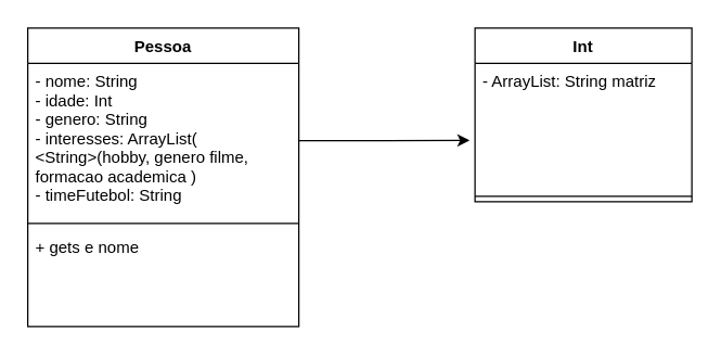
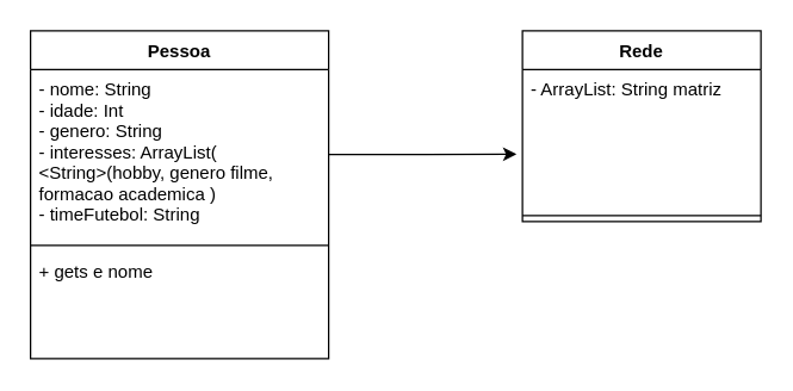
- <mxCell id="6" value="Int" style="swimlane;fontStyle=1;align=center;verticalAlign=top;childLayout=stackLayout;horizontal=1;startSize=26;horizontalStack=0;resizeParent=1;resizeParentMax=0;resizeLast=0;collapsible=1;marginBottom=0;" vertex="1" parent="1"><mxGeometry x="350" y="20" width="160" height="128" as="geometry" /></mxCell>
+ <mxCell id="6" value="Rede" style="swimlane;fontStyle=1;align=center;verticalAlign=top;childLayout=stackLayout;horizontal=1;startSize=26;horizontalStack=0;resizeParent=1;resizeParentMax=0;resizeLast=0;collapsible=1;marginBottom=0;" vertex="1" parent="1"><mxGeometry x="350" y="20" width="160" height="128" as="geometry" /></mxCell>
